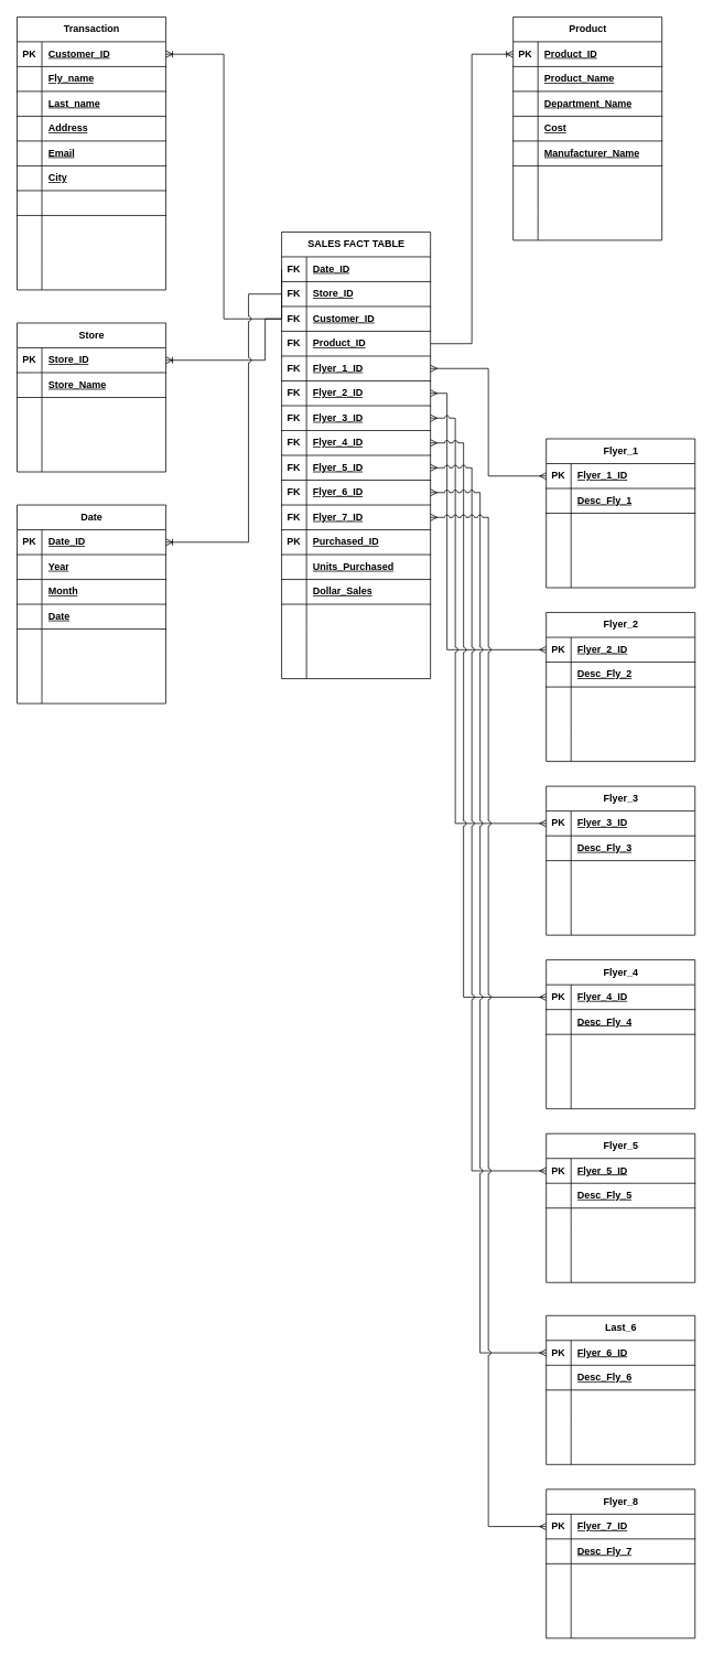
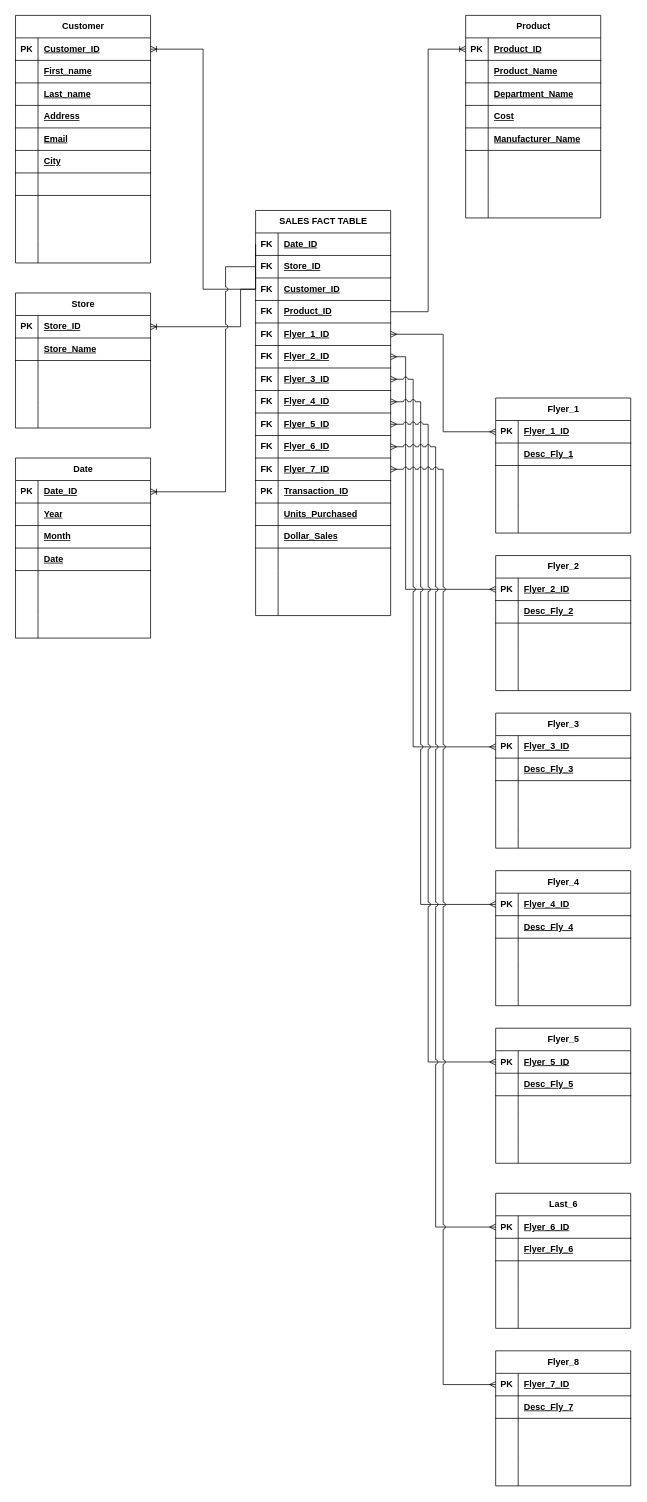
- <mxCell id="2" value="Transaction" style="shape=table;startSize=30;container=1;collapsible=1;childLayout=tableLayout;fixedRows=1;rowLines=0;fontStyle=1;align=center;resizeLast=1;html=1;" parent="1" vertex="1"><mxGeometry x="20" y="20" width="180" height="330" as="geometry"><mxRectangle x="220" y="880" width="100" height="30" as="alternateBounds" /></mxGeometry></mxCell>
+ <mxCell id="2" value="Customer" style="shape=table;startSize=30;container=1;collapsible=1;childLayout=tableLayout;fixedRows=1;rowLines=0;fontStyle=1;align=center;resizeLast=1;html=1;" parent="1" vertex="1"><mxGeometry x="20" y="20" width="180" height="330" as="geometry"><mxRectangle x="220" y="880" width="100" height="30" as="alternateBounds" /></mxGeometry></mxCell>
- <mxCell id="8" value="Fly_name" style="shape=partialRectangle;connectable=0;fillColor=none;top=0;left=0;bottom=0;right=0;align=left;spacingLeft=6;fontStyle=5;overflow=hidden;whiteSpace=wrap;html=1;" parent="6" vertex="1"><mxGeometry x="30" width="150" height="30" as="geometry"><mxRectangle width="150" height="30" as="alternateBounds" /></mxGeometry></mxCell>
+ <mxCell id="8" value="First_name" style="shape=partialRectangle;connectable=0;fillColor=none;top=0;left=0;bottom=0;right=0;align=left;spacingLeft=6;fontStyle=5;overflow=hidden;whiteSpace=wrap;html=1;" parent="6" vertex="1"><mxGeometry x="30" width="150" height="30" as="geometry"><mxRectangle width="150" height="30" as="alternateBounds" /></mxGeometry></mxCell>
- <mxCell id="134" value="Purchased_ID" style="shape=partialRectangle;connectable=0;fillColor=none;top=0;left=0;bottom=0;right=0;align=left;spacingLeft=6;fontStyle=5;overflow=hidden;whiteSpace=wrap;html=1;" parent="132" vertex="1"><mxGeometry x="30" width="150" height="30" as="geometry"><mxRectangle width="150" height="30" as="alternateBounds" /></mxGeometry></mxCell>
+ <mxCell id="134" value="Transaction_ID" style="shape=partialRectangle;connectable=0;fillColor=none;top=0;left=0;bottom=0;right=0;align=left;spacingLeft=6;fontStyle=5;overflow=hidden;whiteSpace=wrap;html=1;" parent="132" vertex="1"><mxGeometry x="30" width="150" height="30" as="geometry"><mxRectangle width="150" height="30" as="alternateBounds" /></mxGeometry></mxCell>
- <mxCell id="238" value="Desc_Fly_6" style="shape=partialRectangle;connectable=0;fillColor=none;top=0;left=0;bottom=0;right=0;align=left;spacingLeft=6;fontStyle=5;overflow=hidden;whiteSpace=wrap;html=1;" parent="236" vertex="1"><mxGeometry x="30" width="150" height="30" as="geometry"><mxRectangle width="150" height="30" as="alternateBounds" /></mxGeometry></mxCell>
+ <mxCell id="238" value="Flyer_Fly_6" style="shape=partialRectangle;connectable=0;fillColor=none;top=0;left=0;bottom=0;right=0;align=left;spacingLeft=6;fontStyle=5;overflow=hidden;whiteSpace=wrap;html=1;" parent="236" vertex="1"><mxGeometry x="30" width="150" height="30" as="geometry"><mxRectangle width="150" height="30" as="alternateBounds" /></mxGeometry></mxCell>
